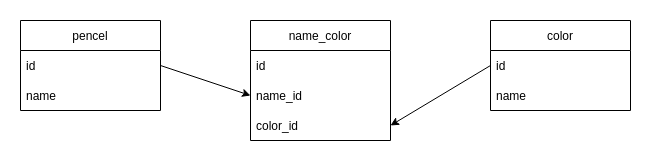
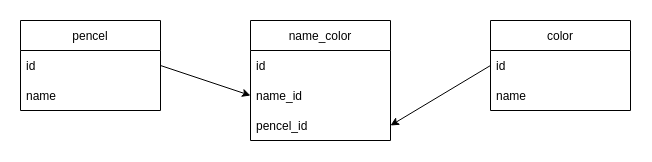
- <mxCell id="8" value="color_id" style="text;strokeColor=none;fillColor=none;align=left;verticalAlign=middle;spacingLeft=4;spacingRight=4;overflow=hidden;points=[[0,0.5],[1,0.5]];portConstraint=eastwest;rotatable=0;" vertex="1" parent="5"><mxGeometry y="90" width="140" height="30" as="geometry" /></mxCell>
+ <mxCell id="8" value="pencel_id" style="text;strokeColor=none;fillColor=none;align=left;verticalAlign=middle;spacingLeft=4;spacingRight=4;overflow=hidden;points=[[0,0.5],[1,0.5]];portConstraint=eastwest;rotatable=0;" vertex="1" parent="5"><mxGeometry y="90" width="140" height="30" as="geometry" /></mxCell>
